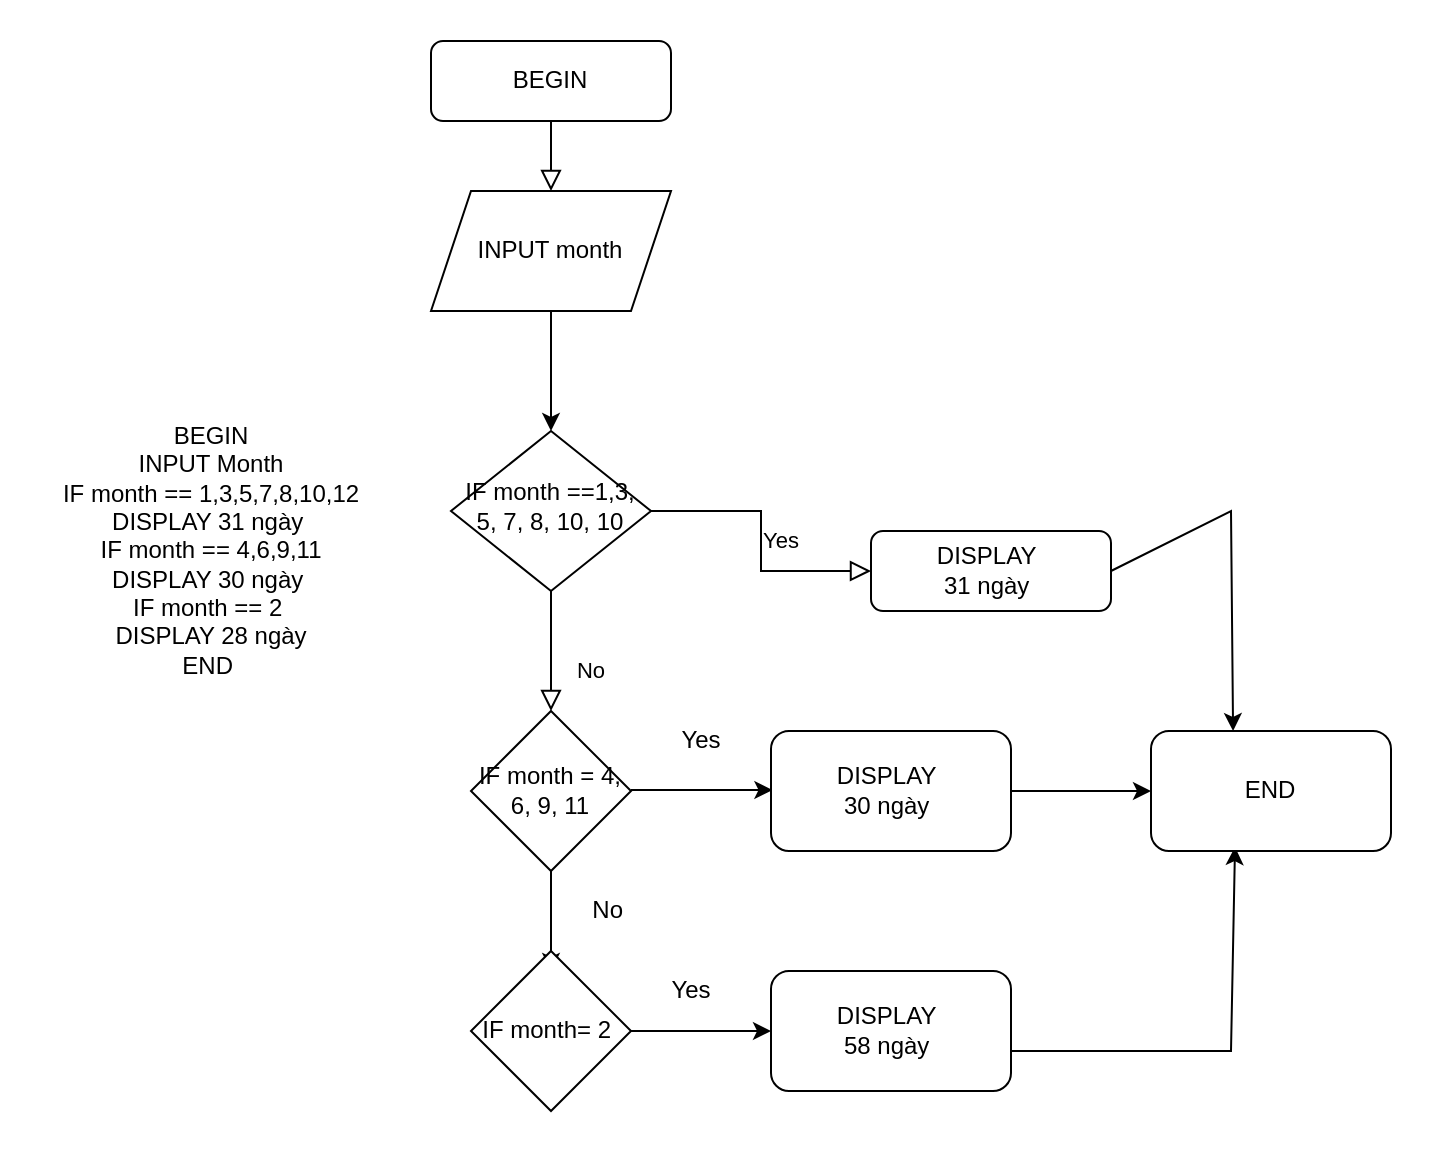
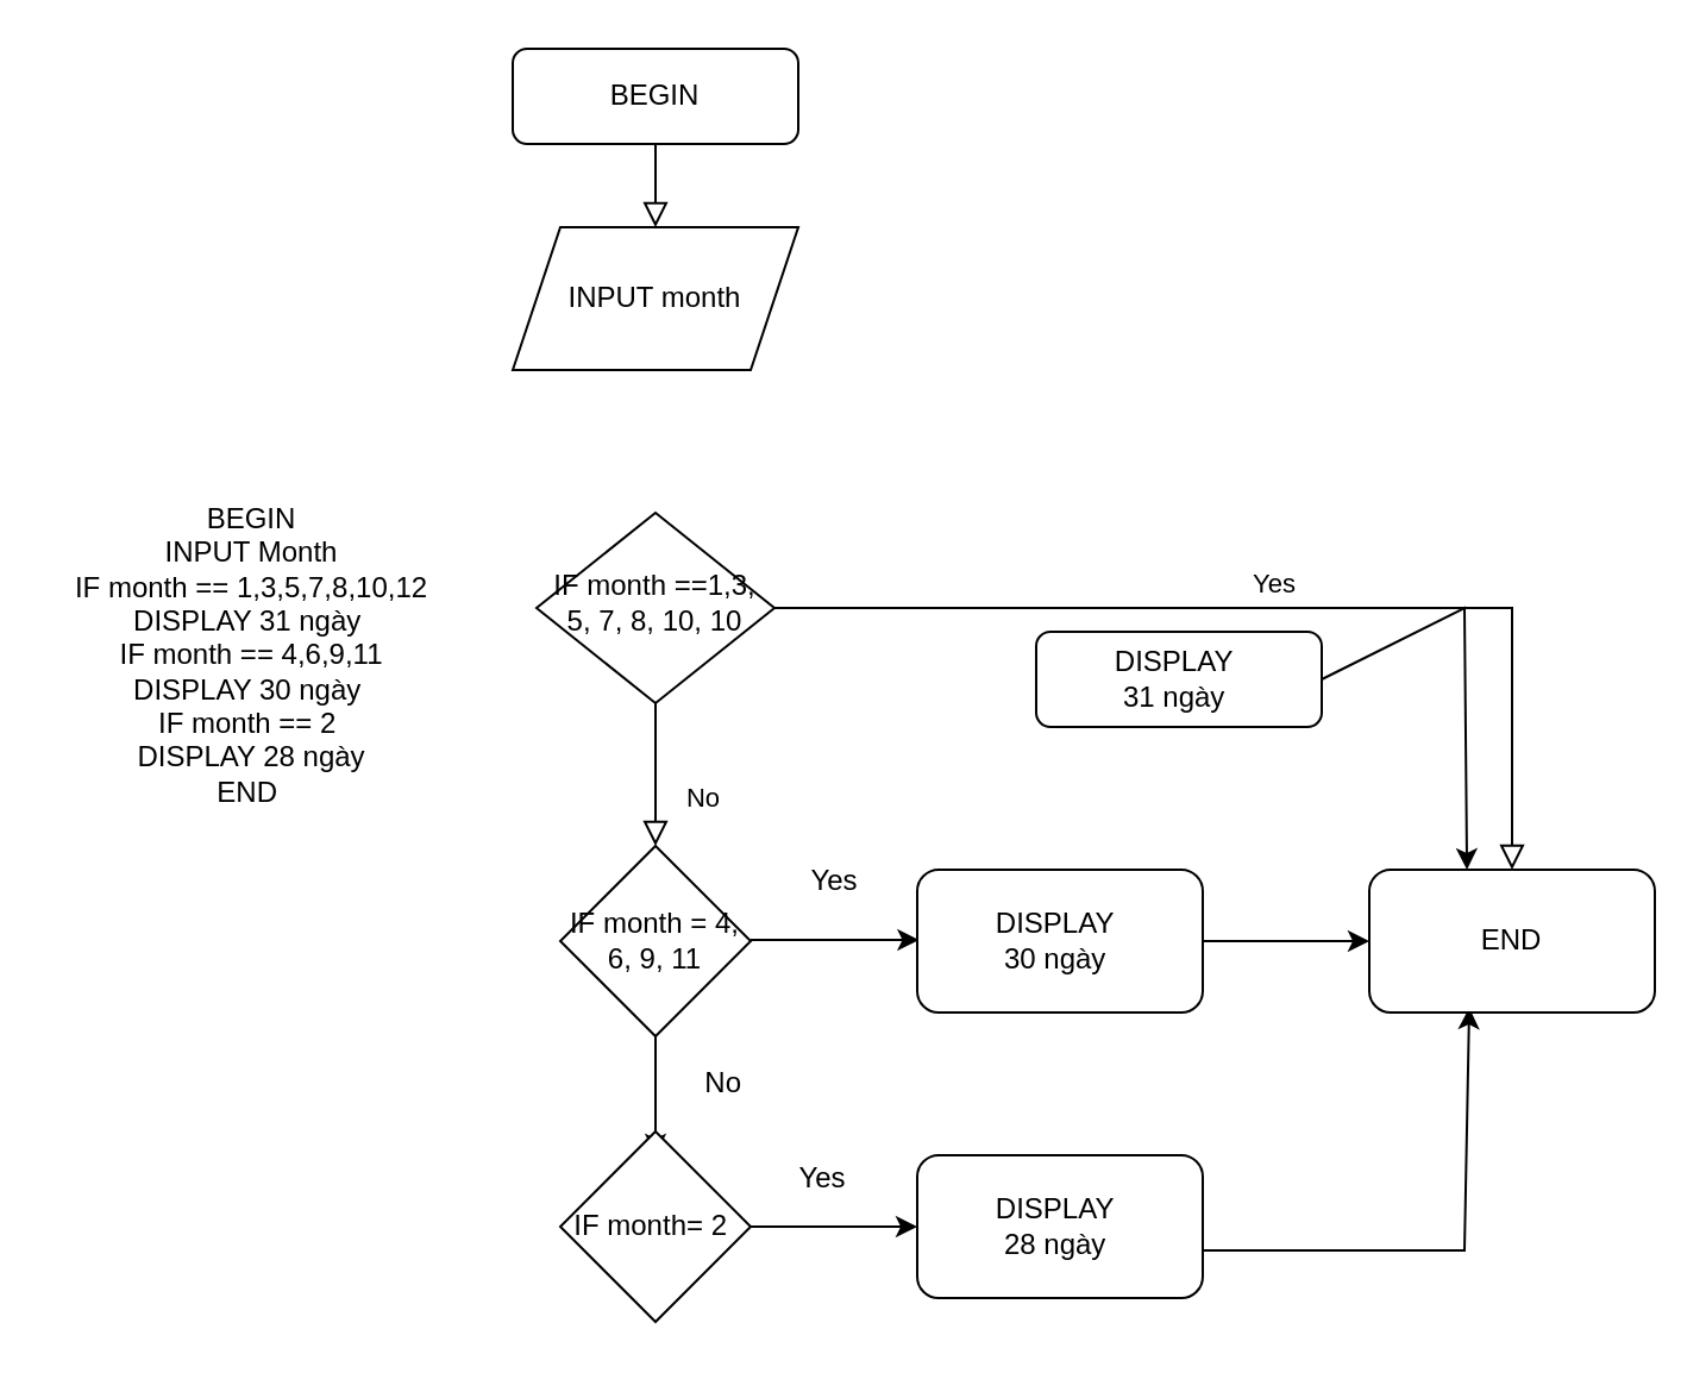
- <mxCell id="20" value="" style="endArrow=classic;html=1;rounded=0;exitX=0.5;exitY=1;exitDx=0;exitDy=0;entryX=0.5;entryY=0;entryDx=0;entryDy=0;" edge="1" parent="1" source="8" target="6"><mxGeometry width="50" height="50" relative="1" as="geometry"><mxPoint x="255" y="225" as="sourcePoint" /><mxPoint x="305" y="175" as="targetPoint" /></mxGeometry></mxCell>
- <mxCell id="5" value="Yes" style="edgeStyle=orthogonalEdgeStyle;rounded=0;html=1;jettySize=auto;orthogonalLoop=1;fontSize=11;endArrow=block;endFill=0;endSize=8;strokeWidth=1;shadow=0;labelBackgroundColor=none;" parent="1" source="6" target="7" edge="1"><mxGeometry y="10" relative="1" as="geometry"><mxPoint as="offset" /></mxGeometry></mxCell>
+ <mxCell id="5" value="Yes" style="edgeStyle=orthogonalEdgeStyle;rounded=0;html=1;jettySize=auto;orthogonalLoop=1;fontSize=11;endArrow=block;endFill=0;endSize=8;strokeWidth=1;shadow=0;labelBackgroundColor=none;" parent="1" source="6" target="24" edge="1"><mxGeometry y="10" relative="1" as="geometry"><mxPoint as="offset" /></mxGeometry></mxCell>
- <mxCell id="15" value="DISPLAY&amp;nbsp;&lt;br&gt;58 ngày&amp;nbsp;" style="rounded=1;whiteSpace=wrap;html=1;" vertex="1" parent="1"><mxGeometry x="385" y="485" width="120" height="60" as="geometry" /></mxCell>
+ <mxCell id="15" value="DISPLAY&amp;nbsp;&lt;br&gt;28 ngày&amp;nbsp;" style="rounded=1;whiteSpace=wrap;html=1;" vertex="1" parent="1"><mxGeometry x="385" y="485" width="120" height="60" as="geometry" /></mxCell>
